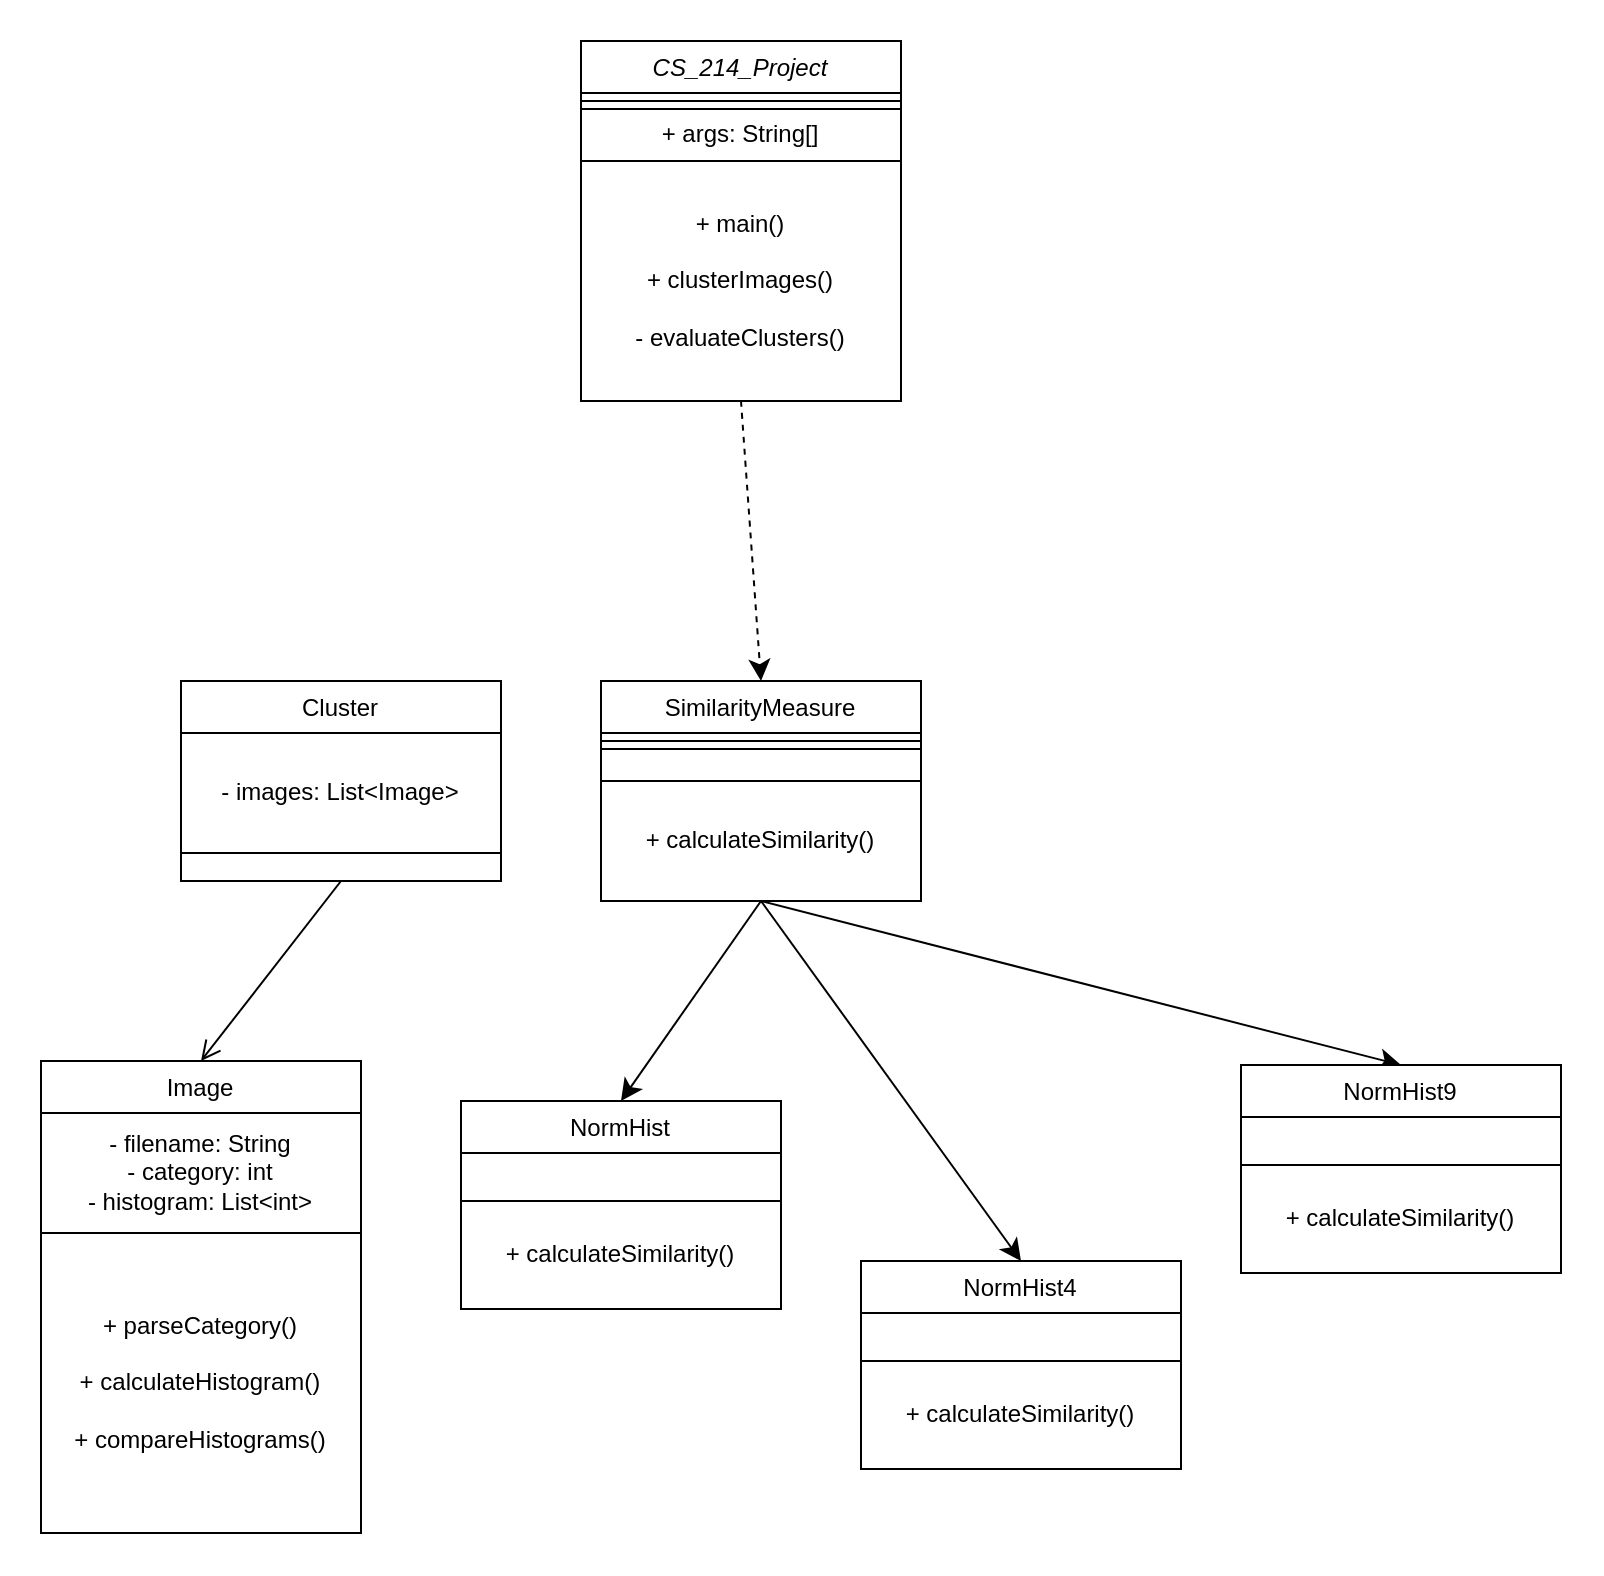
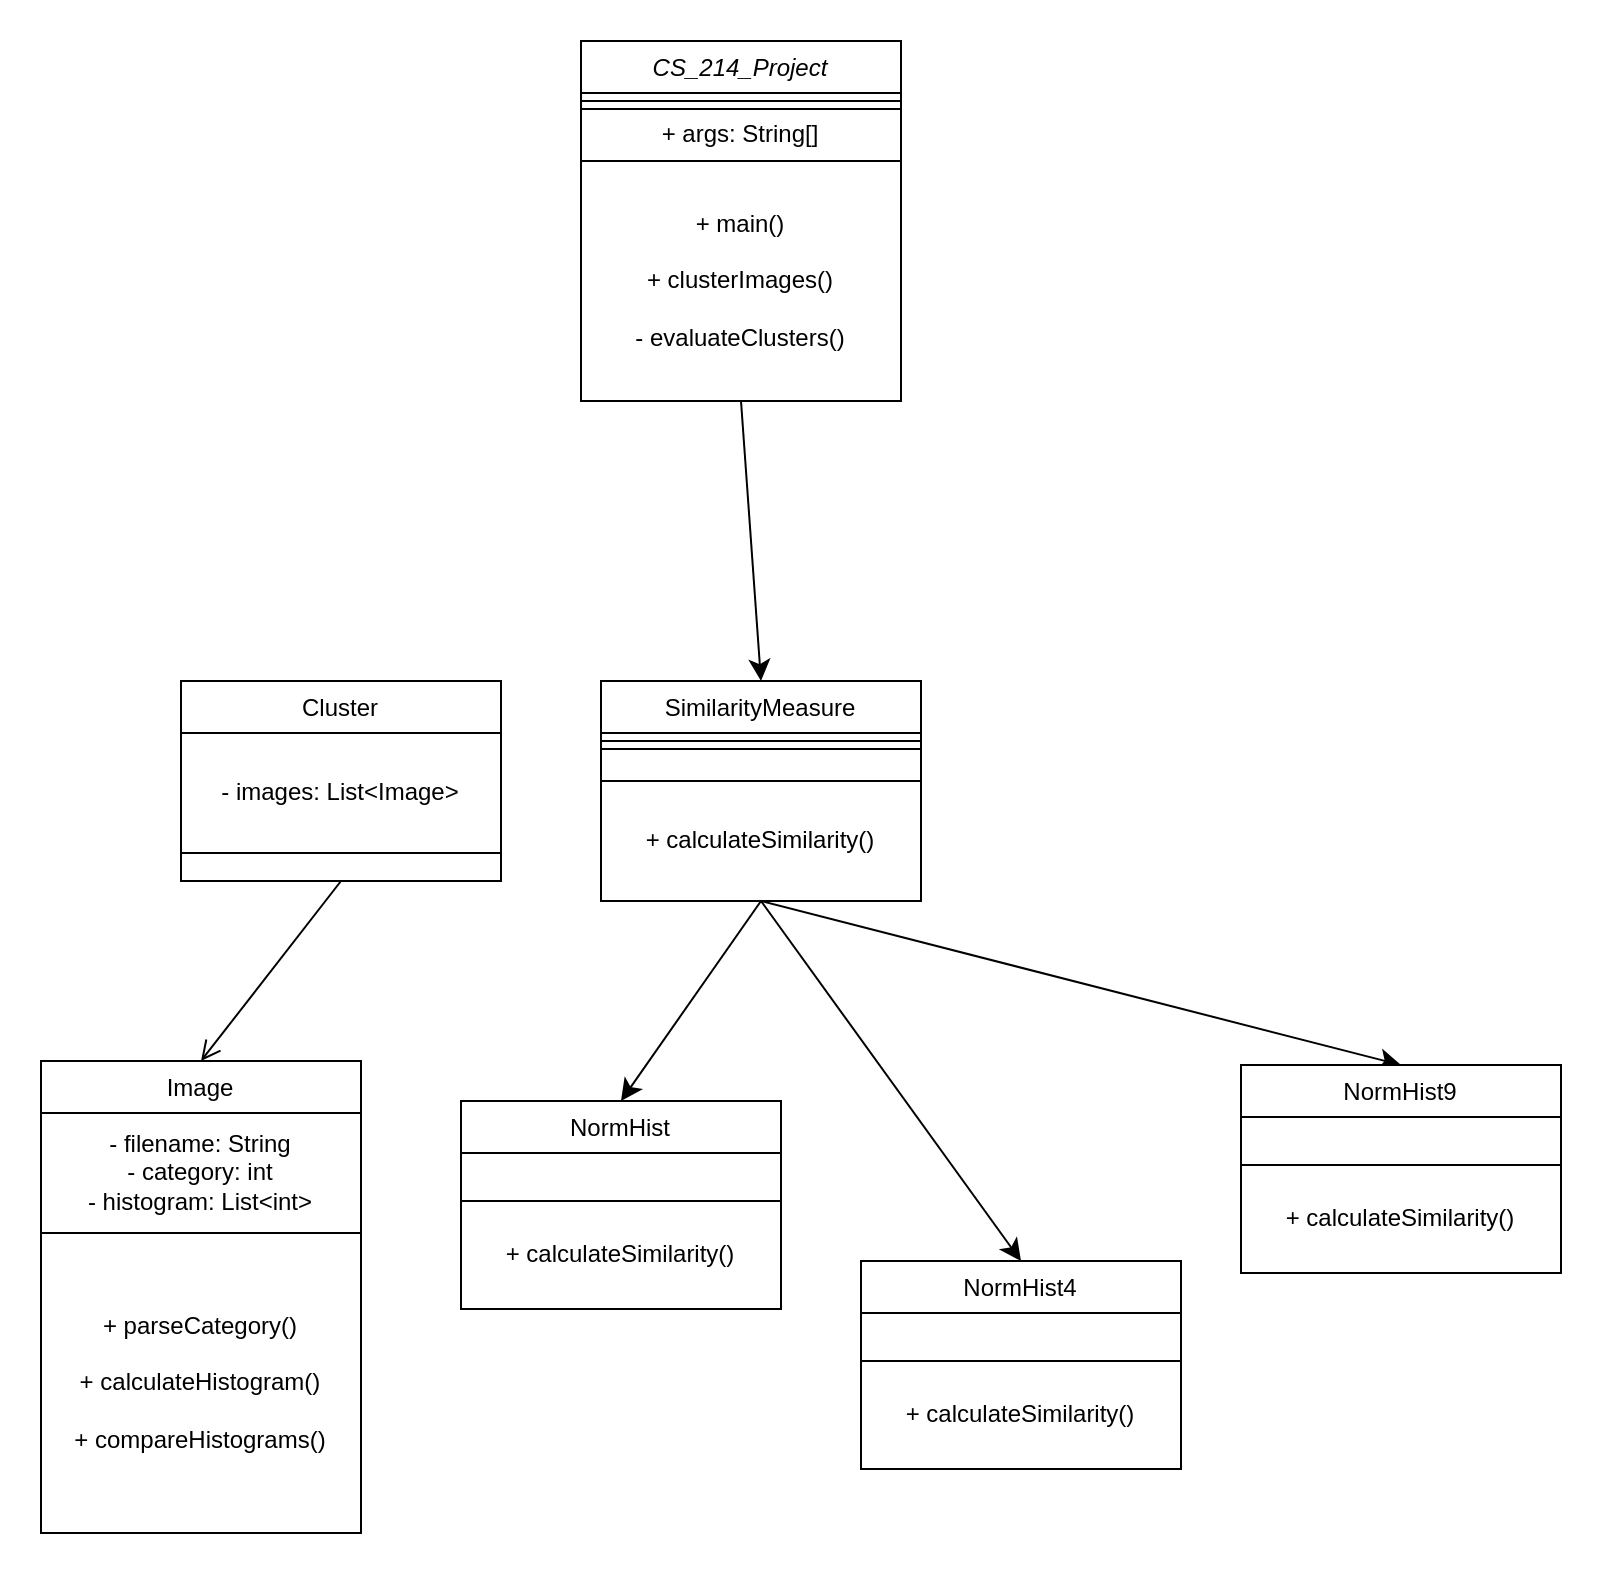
- <mxCell id="2" style="edgeStyle=none;curved=1;rounded=0;orthogonalLoop=1;jettySize=auto;html=1;exitX=0.5;exitY=1;exitDx=0;exitDy=0;entryX=0.5;entryY=0;entryDx=0;entryDy=0;fontSize=12;startSize=8;endSize=8;dashed=1;" edge="1" parent="1" source="3" target="17"><mxGeometry relative="1" as="geometry" /></mxCell>
+ <mxCell id="2" style="edgeStyle=none;curved=1;rounded=0;orthogonalLoop=1;jettySize=auto;html=1;exitX=0.5;exitY=1;exitDx=0;exitDy=0;entryX=0.5;entryY=0;entryDx=0;entryDy=0;fontSize=12;startSize=8;endSize=8;" edge="1" parent="1" source="3" target="17"><mxGeometry relative="1" as="geometry" /></mxCell>
